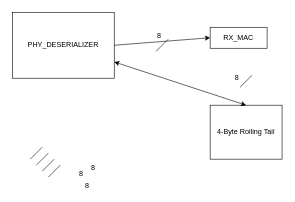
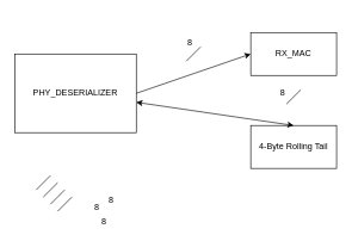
- <mxCell id="3" value="RX_MAC" style="rounded=0;whiteSpace=wrap;html=1;" vertex="1" parent="1"><mxGeometry x="350" y="45" width="95" height="35" as="geometry" /></mxCell>
+ <mxCell id="3" value="RX_MAC" style="rounded=0;whiteSpace=wrap;html=1;" vertex="1" parent="1"><mxGeometry x="350" y="45" width="120" height="60" as="geometry" /></mxCell>
- <mxCell id="2" value="PHY_DESERIALIZER" style="rounded=0;whiteSpace=wrap;html=1;" vertex="1" parent="1"><mxGeometry x="20" y="20" width="170" height="110" as="geometry" /></mxCell>
+ <mxCell id="2" value="PHY_DESERIALIZER" style="rounded=0;whiteSpace=wrap;html=1;" vertex="1" parent="1"><mxGeometry x="20" y="75" width="170" height="110" as="geometry" /></mxCell>
- <mxCell id="5" value="4-Byte Rolling Tail" style="rounded=0;whiteSpace=wrap;html=1;" vertex="1" parent="1"><mxGeometry x="350" y="175" width="120" height="90" as="geometry" /></mxCell>
+ <mxCell id="5" value="4-Byte Rolling Tail" style="rounded=0;whiteSpace=wrap;html=1;" vertex="1" parent="1"><mxGeometry x="350" y="175" width="120" height="60" as="geometry" /></mxCell>
